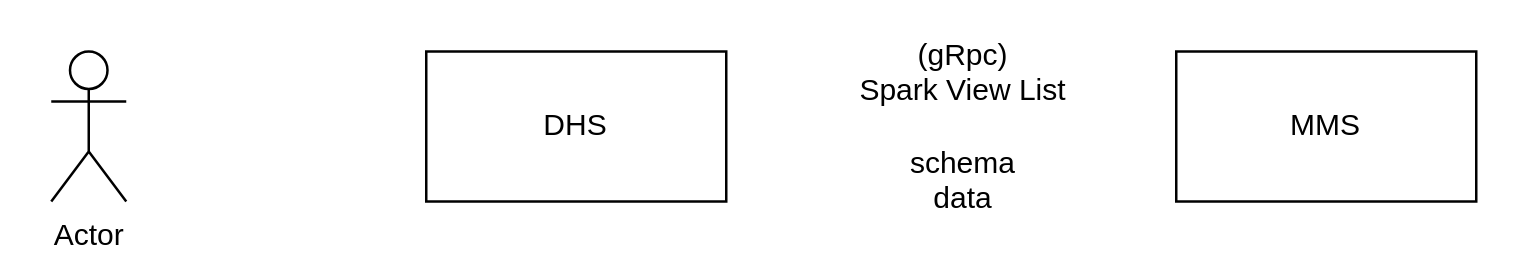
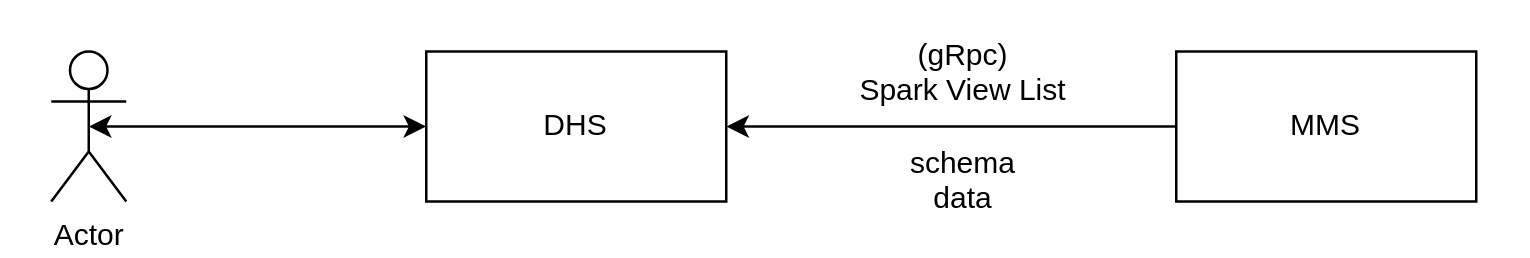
+ <mxCell id="7" value="" style="endArrow=classic;startArrow=classic;html=1;exitX=0.5;exitY=0.5;exitDx=0;exitDy=0;exitPerimeter=0;entryX=0;entryY=0.5;entryDx=0;entryDy=0;" edge="1" parent="1" source="4" target="2"><mxGeometry width="50" height="50" relative="1" as="geometry"><mxPoint x="130" y="-20" as="sourcePoint" /><mxPoint x="180" y="-70" as="targetPoint" /></mxGeometry></mxCell>
+ <mxCell id="5" value="" style="endArrow=classic;html=1;exitX=0;exitY=0.5;exitDx=0;exitDy=0;entryX=1;entryY=0.5;entryDx=0;entryDy=0;" edge="1" parent="1" source="3" target="2"><mxGeometry width="50" height="50" relative="1" as="geometry"><mxPoint x="20" y="170" as="sourcePoint" /><mxPoint x="70" y="120" as="targetPoint" /></mxGeometry></mxCell>
